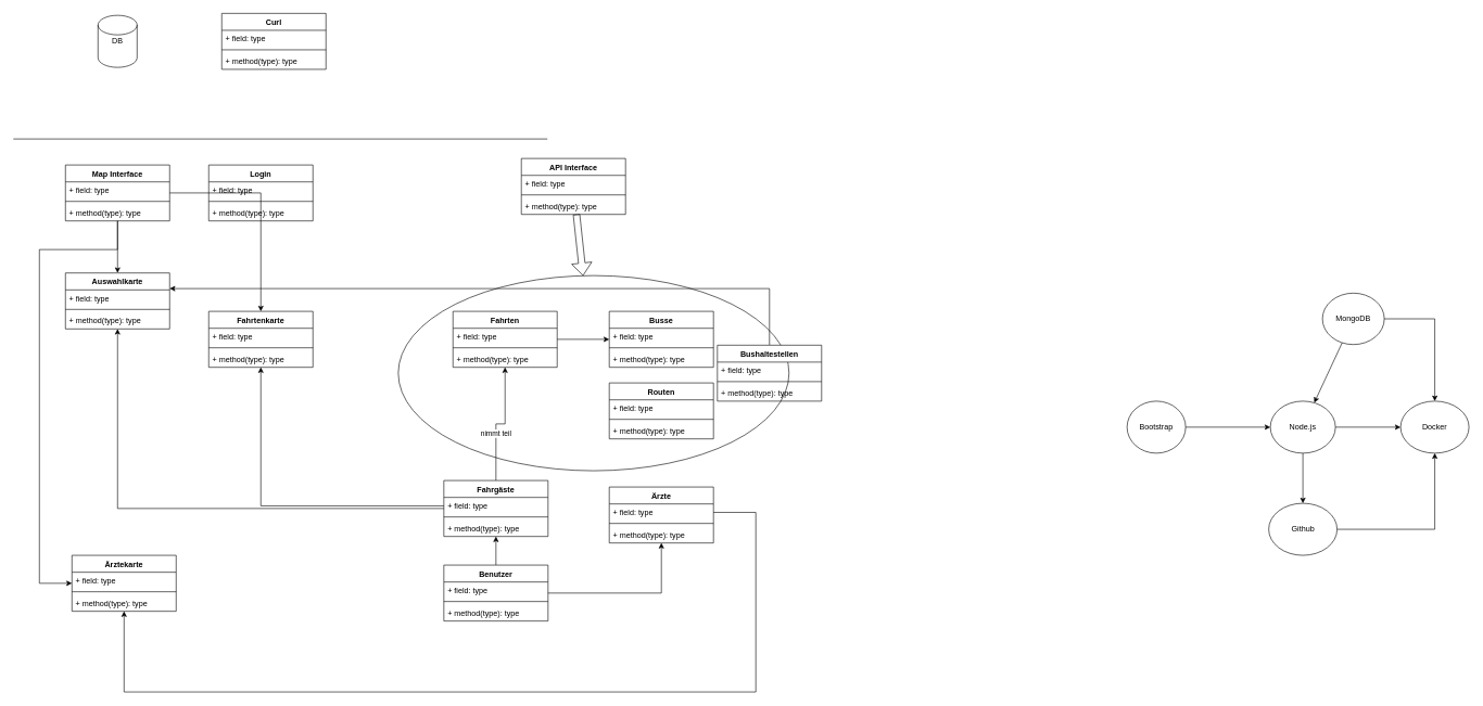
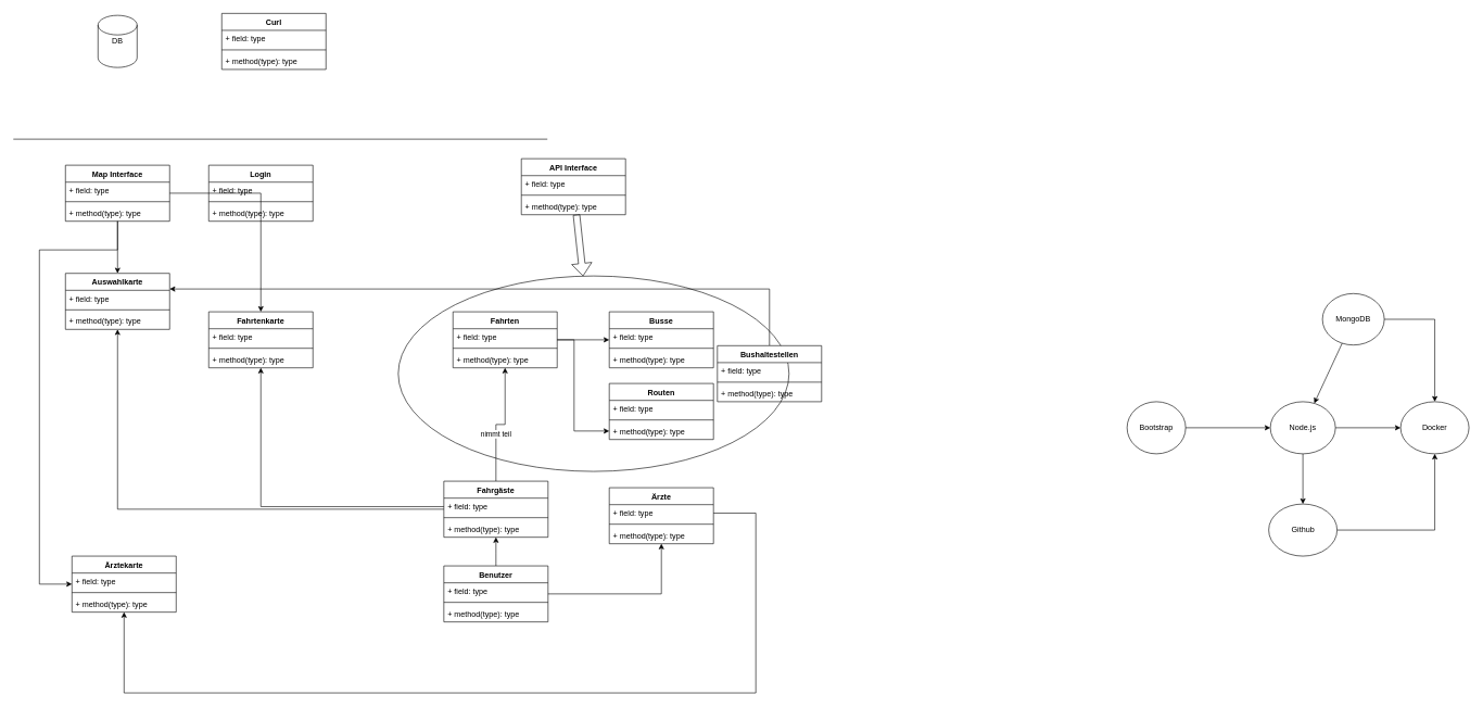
+ <mxCell id="10" value="" style="edgeStyle=orthogonalEdgeStyle;rounded=0;orthogonalLoop=1;jettySize=auto;html=1;" edge="1" parent="1" source="31" target="51"><mxGeometry relative="1" as="geometry"><Array as="points"><mxPoint x="881" y="521" /><mxPoint x="881" y="661" /></Array></mxGeometry></mxCell>
